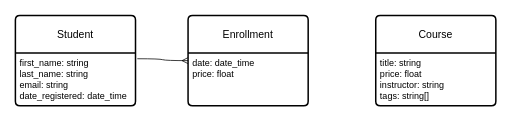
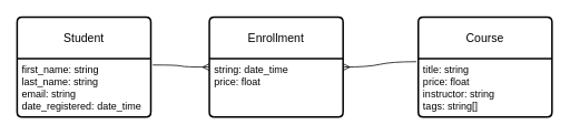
+ <mxCell id="9" value="" style="edgeStyle=entityRelationEdgeStyle;fontSize=12;html=1;endArrow=ERmany;rounded=0;exitX=-0.014;exitY=0.446;exitDx=0;exitDy=0;exitPerimeter=0;entryX=1;entryY=0.5;entryDx=0;entryDy=0;curved=1;" parent="1" source="4" target="6" edge="1"><mxGeometry width="100" height="100" relative="1" as="geometry"><mxPoint x="413.36" y="-20" as="sourcePoint" /><mxPoint x="500" y="-13.63" as="targetPoint" /></mxGeometry></mxCell>
- <mxCell id="7" value="date: date_time&lt;div&gt;price: float&lt;/div&gt;" style="align=left;strokeColor=none;fillColor=none;spacingLeft=4;fontSize=12;verticalAlign=top;resizable=0;rotatable=0;part=1;html=1;" parent="6" vertex="1"><mxGeometry y="50" width="160" height="70" as="geometry" /></mxCell>
+ <mxCell id="7" value="string: date_time&lt;div&gt;price: float&lt;/div&gt;" style="align=left;strokeColor=none;fillColor=none;spacingLeft=4;fontSize=12;verticalAlign=top;resizable=0;rotatable=0;part=1;html=1;" parent="6" vertex="1"><mxGeometry y="50" width="160" height="70" as="geometry" /></mxCell>
